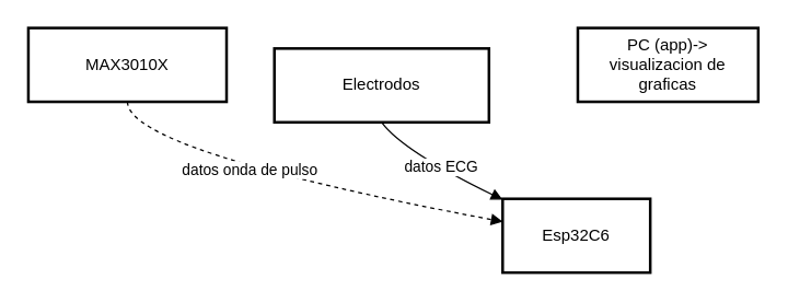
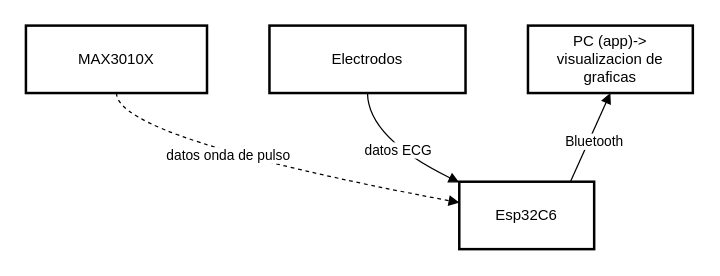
- <mxCell id="4" value="Electrodos" style="whiteSpace=wrap;strokeWidth=2;" vertex="1" parent="1"><mxGeometry x="200" y="35" width="157" height="54" as="geometry" /></mxCell>
+ <mxCell id="4" value="Electrodos" style="whiteSpace=wrap;strokeWidth=2;" vertex="1" parent="1"><mxGeometry x="215" y="20" width="157" height="54" as="geometry" /></mxCell>
+ <mxCell id="10" value="" style="curved=1;startArrow=none;endArrow=block;exitX=0.824;exitY=0;exitDx=0;exitDy=0;exitPerimeter=0;entryX=0.5;entryY=1;entryDx=0;entryDy=0;" edge="1" parent="1" source="3" target="5"><mxGeometry relative="1" as="geometry"><Array as="points" /><mxPoint x="402" y="110" as="targetPoint" /></mxGeometry></mxCell>
+ <mxCell id="11" value="Bluetooth" style="edgeLabel;html=1;align=center;verticalAlign=middle;resizable=0;points=[];" connectable="0" vertex="1" parent="10"><mxGeometry x="-0.05" y="-4" relative="1" as="geometry"><mxPoint as="offset" /></mxGeometry></mxCell>
